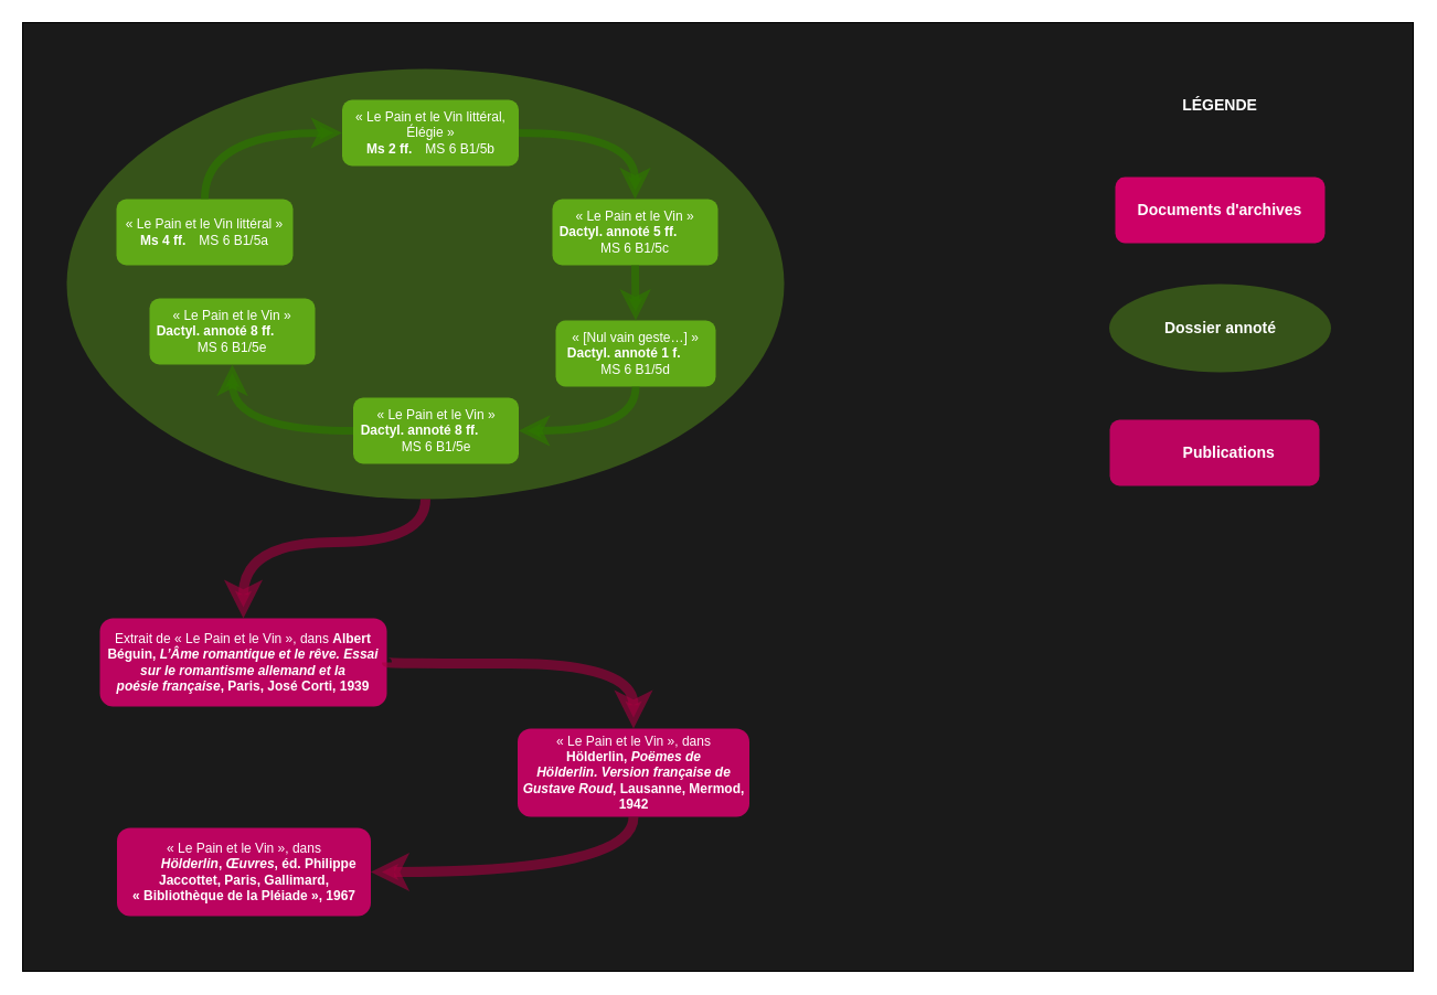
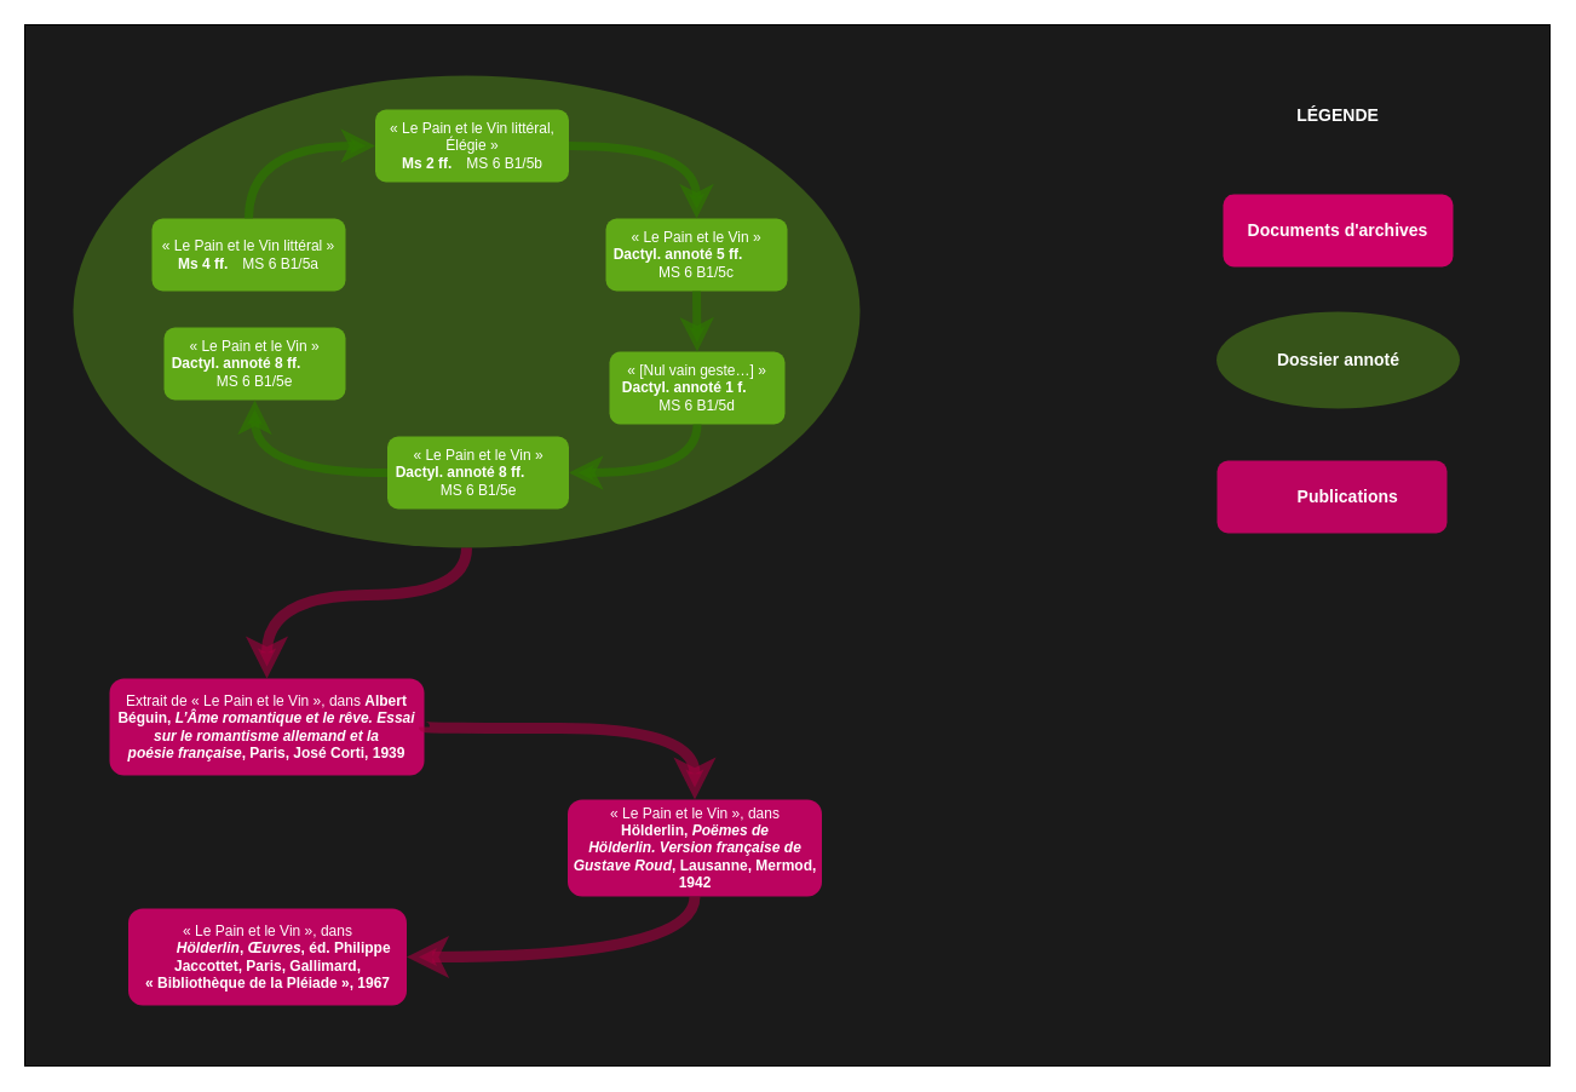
- <mxCell id="4" value="&lt;div&gt;&lt;span style=&quot;font-weight: normal&quot;&gt;« Le Pain et le Vin littéral »&lt;/span&gt;&lt;/div&gt;&lt;div&gt;Ms 4 ff.&lt;span style=&quot;font-weight: normal ; white-space: pre&quot;&gt;&#09;&lt;/span&gt;&lt;span style=&quot;font-weight: normal&quot;&gt;MS 6 B1/5a&lt;/span&gt;&lt;/div&gt;" style="rounded=1;whiteSpace=wrap;html=1;fillColor=#60a917;strokeColor=none;fontStyle=1;fontColor=#ffffff;" parent="1" vertex="1"><mxGeometry x="105" y="180" width="160" height="60" as="geometry" /></mxCell>
+ <mxCell id="4" value="&lt;div&gt;&lt;span style=&quot;font-weight: normal&quot;&gt;« Le Pain et le Vin littéral »&lt;/span&gt;&lt;/div&gt;&lt;div&gt;Ms 4 ff.&lt;span style=&quot;font-weight: normal ; white-space: pre&quot;&gt;&#09;&lt;/span&gt;&lt;span style=&quot;font-weight: normal&quot;&gt;MS 6 B1/5a&lt;/span&gt;&lt;/div&gt;" style="rounded=1;whiteSpace=wrap;html=1;fillColor=#60a917;strokeColor=none;fontStyle=1;fontColor=#ffffff;" parent="1" vertex="1"><mxGeometry x="125" y="180" width="160" height="60" as="geometry" /></mxCell>
